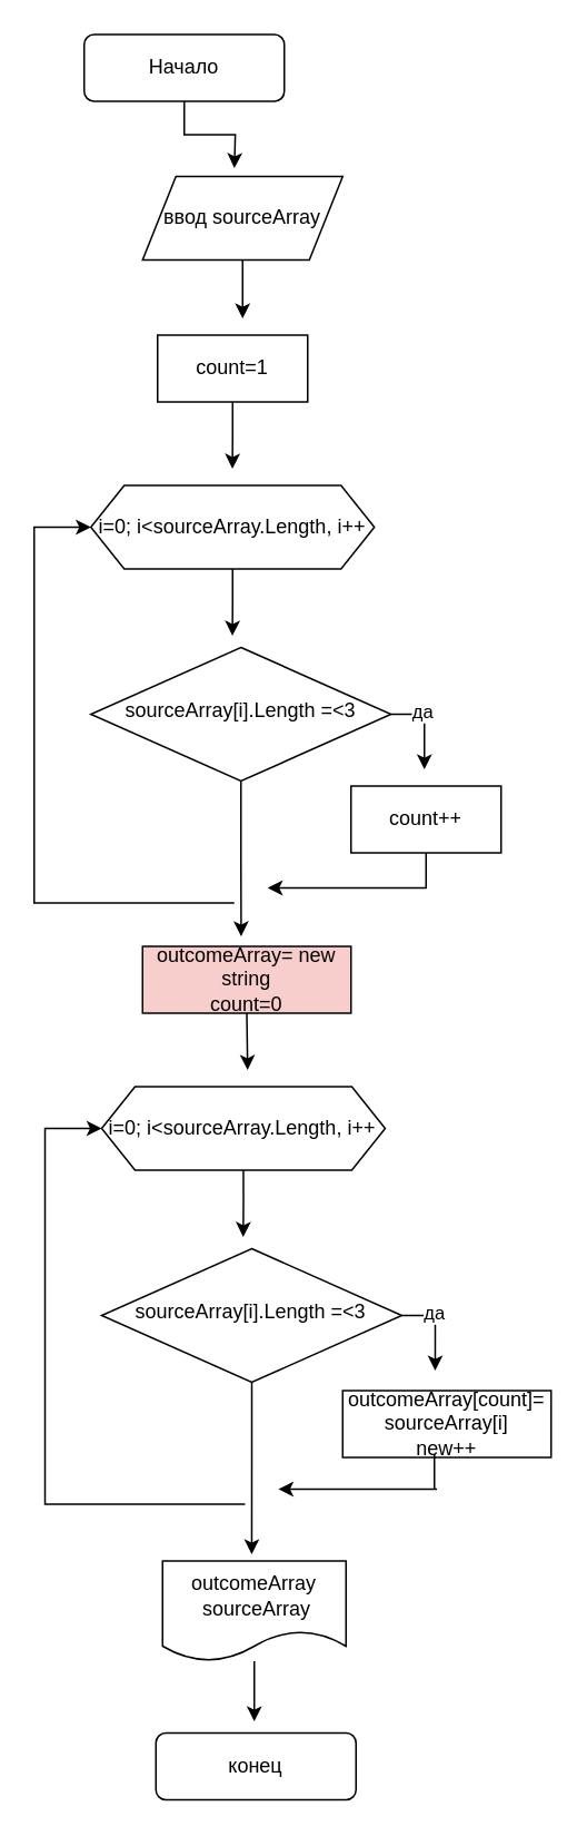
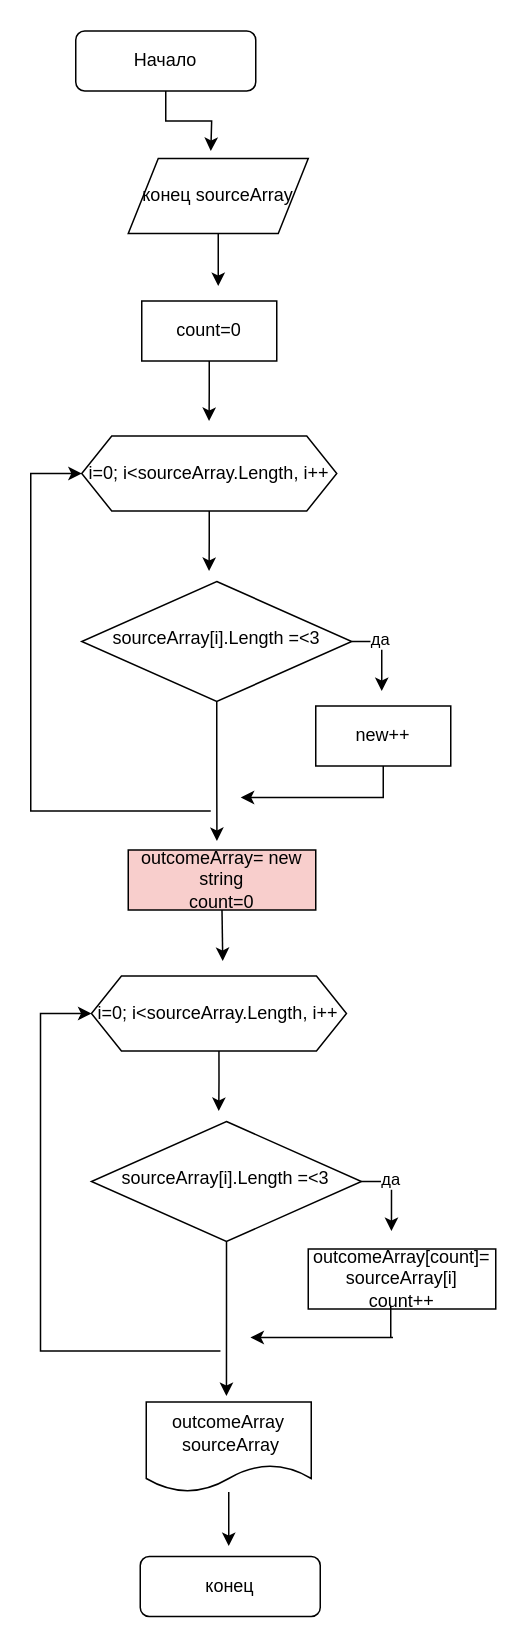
- <mxCell id="10" value="ввод sourceArray" style="shape=parallelogram;perimeter=parallelogramPerimeter;whiteSpace=wrap;html=1;fixedSize=1;" vertex="1" parent="1"><mxGeometry x="85" y="105" width="120" height="50" as="geometry" /></mxCell>
+ <mxCell id="10" value="конец sourceArray" style="shape=parallelogram;perimeter=parallelogramPerimeter;whiteSpace=wrap;html=1;fixedSize=1;" vertex="1" parent="1"><mxGeometry x="85" y="105" width="120" height="50" as="geometry" /></mxCell>
- <mxCell id="14" value="count=1" style="rounded=0;whiteSpace=wrap;html=1;" vertex="1" parent="1"><mxGeometry x="94" y="200" width="90" height="40" as="geometry" /></mxCell>
+ <mxCell id="14" value="count=0" style="rounded=0;whiteSpace=wrap;html=1;" vertex="1" parent="1"><mxGeometry x="94" y="200" width="90" height="40" as="geometry" /></mxCell>
- <mxCell id="16" value="count++" style="rounded=0;whiteSpace=wrap;html=1;" vertex="1" parent="1"><mxGeometry x="210" y="470" width="90" height="40" as="geometry" /></mxCell>
+ <mxCell id="16" value="new++" style="rounded=0;whiteSpace=wrap;html=1;" vertex="1" parent="1"><mxGeometry x="210" y="470" width="90" height="40" as="geometry" /></mxCell>
- <mxCell id="19" value="outcomeArray[count]= sourceArray[i]&lt;br&gt;new++" style="rounded=0;whiteSpace=wrap;html=1;" vertex="1" parent="1"><mxGeometry x="205" y="832" width="125" height="40" as="geometry" /></mxCell>
+ <mxCell id="19" value="outcomeArray[count]= sourceArray[i]&lt;br&gt;count++" style="rounded=0;whiteSpace=wrap;html=1;" vertex="1" parent="1"><mxGeometry x="205" y="832" width="125" height="40" as="geometry" /></mxCell>
